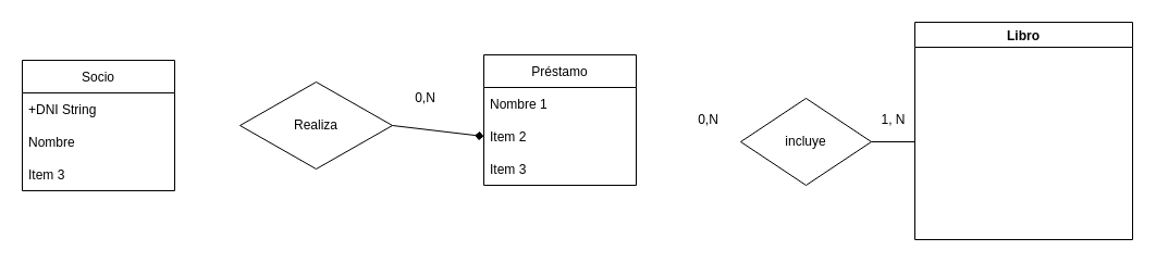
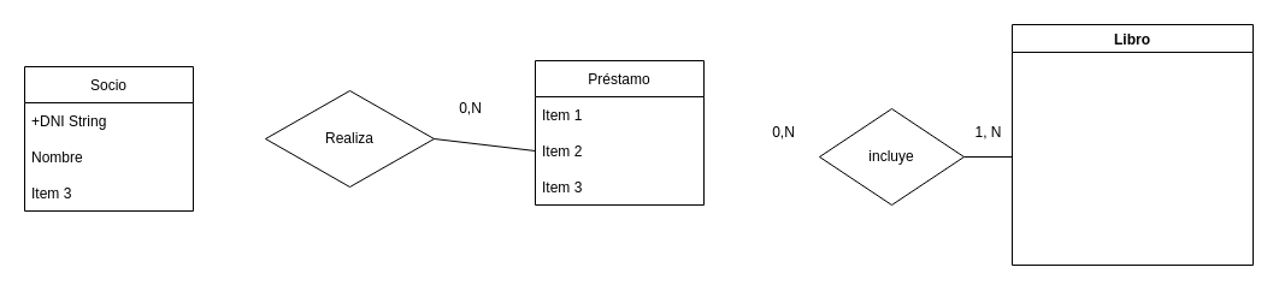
- <mxCell id="15" value="Nombre 1" style="text;strokeColor=none;fillColor=none;align=left;verticalAlign=middle;spacingLeft=4;spacingRight=4;overflow=hidden;points=[[0,0.5],[1,0.5]];portConstraint=eastwest;rotatable=0;" vertex="1" parent="14"><mxGeometry y="30" width="140" height="30" as="geometry" /></mxCell>
+ <mxCell id="15" value="Item 1" style="text;strokeColor=none;fillColor=none;align=left;verticalAlign=middle;spacingLeft=4;spacingRight=4;overflow=hidden;points=[[0,0.5],[1,0.5]];portConstraint=eastwest;rotatable=0;" vertex="1" parent="14"><mxGeometry y="30" width="140" height="30" as="geometry" /></mxCell>
- <mxCell id="5" value="" style="endArrow=diamond;html=1;rounded=0;exitX=1;exitY=0.5;exitDx=0;exitDy=0;entryX=0;entryY=0.5;entryDx=0;entryDy=0;strokeWidth=1;" edge="1" parent="1" source="3" target="16"><mxGeometry width="50" height="50" relative="1" as="geometry"><mxPoint x="490" y="150" as="sourcePoint" /><mxPoint x="410" y="120" as="targetPoint" /></mxGeometry></mxCell>
+ <mxCell id="5" value="" style="endArrow=none;html=1;rounded=0;exitX=1;exitY=0.5;exitDx=0;exitDy=0;entryX=0;entryY=0.5;entryDx=0;entryDy=0;strokeWidth=1;" edge="1" parent="1" source="3" target="16"><mxGeometry width="50" height="50" relative="1" as="geometry"><mxPoint x="490" y="150" as="sourcePoint" /><mxPoint x="410" y="120" as="targetPoint" /></mxGeometry></mxCell>
